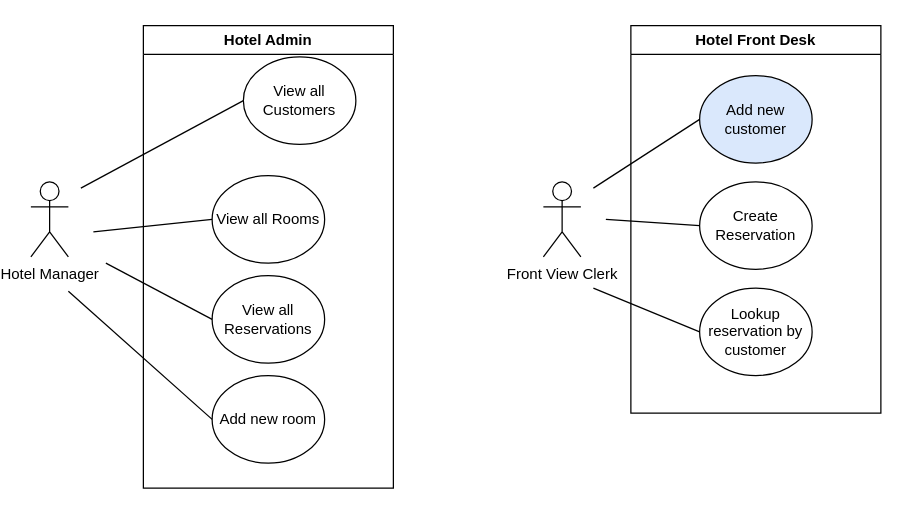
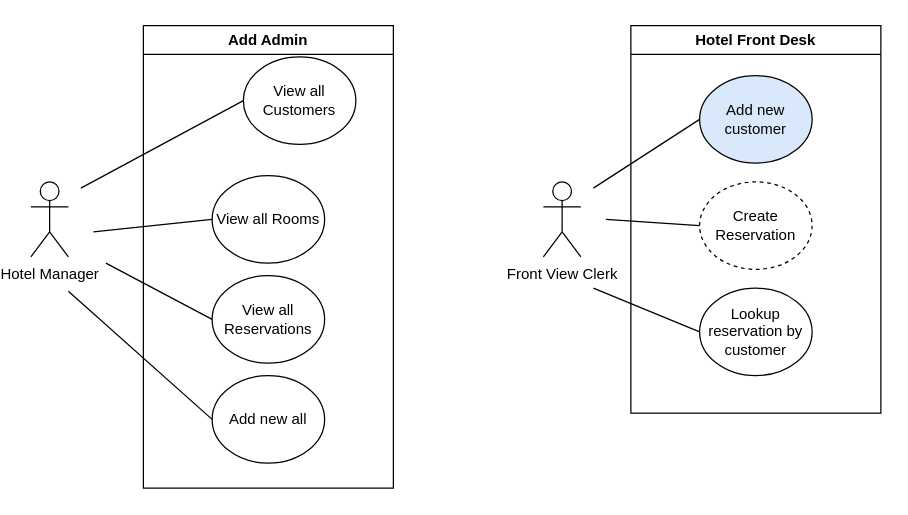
- <mxCell id="2" value="Hotel Admin" style="swimlane;whiteSpace=wrap;html=1;" vertex="1" parent="1"><mxGeometry x="110" y="20" width="200" height="370" as="geometry" /></mxCell>
+ <mxCell id="2" value="Add Admin" style="swimlane;whiteSpace=wrap;html=1;" vertex="1" parent="1"><mxGeometry x="110" y="20" width="200" height="370" as="geometry" /></mxCell>
- <mxCell id="11" value="Create Reservation" style="ellipse;whiteSpace=wrap;html=1;" vertex="1" parent="9"><mxGeometry x="55" y="125" width="90" height="70" as="geometry" /></mxCell>
+ <mxCell id="11" value="Create Reservation" style="ellipse;whiteSpace=wrap;html=1;dashed=1;" vertex="1" parent="9"><mxGeometry x="55" y="125" width="90" height="70" as="geometry" /></mxCell>
- <mxCell id="6" value="Add new room" style="ellipse;whiteSpace=wrap;html=1;" vertex="1" parent="2"><mxGeometry x="55" y="280" width="90" height="70" as="geometry" /></mxCell>
+ <mxCell id="6" value="Add new all" style="ellipse;whiteSpace=wrap;html=1;" vertex="1" parent="2"><mxGeometry x="55" y="280" width="90" height="70" as="geometry" /></mxCell>
